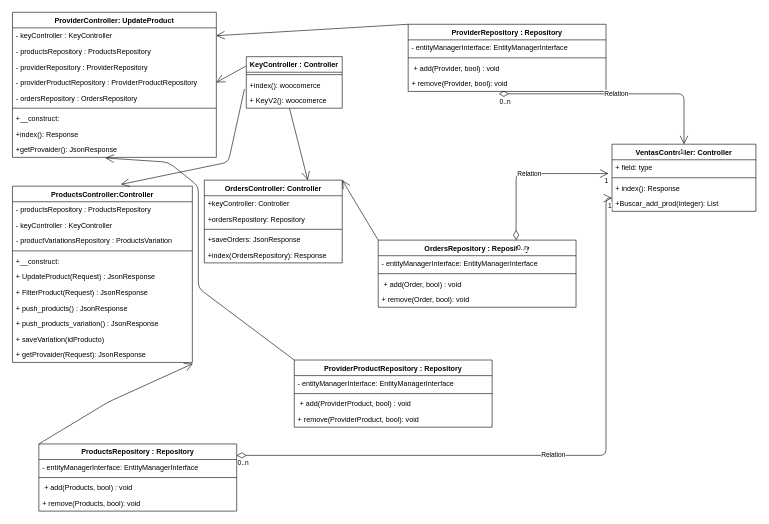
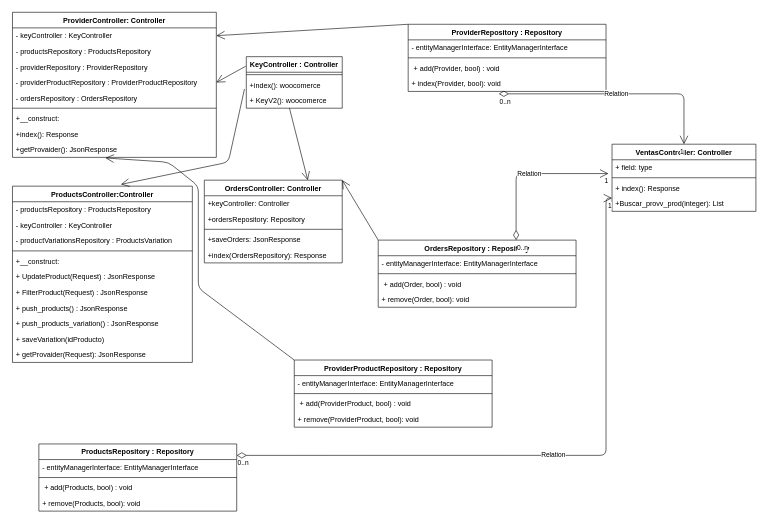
- <mxCell id="2" value="ProviderController: UpdateProduct" style="swimlane;fontStyle=1;align=center;verticalAlign=top;childLayout=stackLayout;horizontal=1;startSize=26;horizontalStack=0;resizeParent=1;resizeParentMax=0;resizeLast=0;collapsible=1;marginBottom=0;" parent="1" vertex="1"><mxGeometry x="20" y="20" width="340" height="242" as="geometry" /></mxCell>
+ <mxCell id="2" value="ProviderController: Controller" style="swimlane;fontStyle=1;align=center;verticalAlign=top;childLayout=stackLayout;horizontal=1;startSize=26;horizontalStack=0;resizeParent=1;resizeParentMax=0;resizeLast=0;collapsible=1;marginBottom=0;" parent="1" vertex="1"><mxGeometry x="20" y="20" width="340" height="242" as="geometry" /></mxCell>
- <mxCell id="41" value="+ remove(Provider, bool): void" style="text;strokeColor=none;fillColor=none;align=left;verticalAlign=top;spacingLeft=4;spacingRight=4;overflow=hidden;rotatable=0;points=[[0,0.5],[1,0.5]];portConstraint=eastwest;" parent="37" vertex="1"><mxGeometry y="86" width="330" height="26" as="geometry" /></mxCell>
+ <mxCell id="41" value="+ index(Provider, bool): void" style="text;strokeColor=none;fillColor=none;align=left;verticalAlign=top;spacingLeft=4;spacingRight=4;overflow=hidden;rotatable=0;points=[[0,0.5],[1,0.5]];portConstraint=eastwest;" parent="37" vertex="1"><mxGeometry y="86" width="330" height="26" as="geometry" /></mxCell>
- <mxCell id="65" value="+Buscar_add_prod(integer): List" style="text;strokeColor=none;fillColor=none;align=left;verticalAlign=top;spacingLeft=4;spacingRight=4;overflow=hidden;rotatable=0;points=[[0,0.5],[1,0.5]];portConstraint=eastwest;" parent="61" vertex="1"><mxGeometry y="86" width="240" height="26" as="geometry" /></mxCell>
+ <mxCell id="65" value="+Buscar_provv_prod(integer): List" style="text;strokeColor=none;fillColor=none;align=left;verticalAlign=top;spacingLeft=4;spacingRight=4;overflow=hidden;rotatable=0;points=[[0,0.5],[1,0.5]];portConstraint=eastwest;" parent="61" vertex="1"><mxGeometry y="86" width="240" height="26" as="geometry" /></mxCell>
- <mxCell id="52" value="" style="endArrow=open;endFill=1;endSize=12;html=1;exitX=0;exitY=0;exitDx=0;exitDy=0;entryX=1.003;entryY=1.077;entryDx=0;entryDy=0;entryPerimeter=0;" parent="1" source="47" target="27" edge="1"><mxGeometry width="160" relative="1" as="geometry"><mxPoint x="540" y="290" as="sourcePoint" /><mxPoint x="700" y="290" as="targetPoint" /><Array as="points"><mxPoint x="180" y="670" /></Array></mxGeometry></mxCell>
